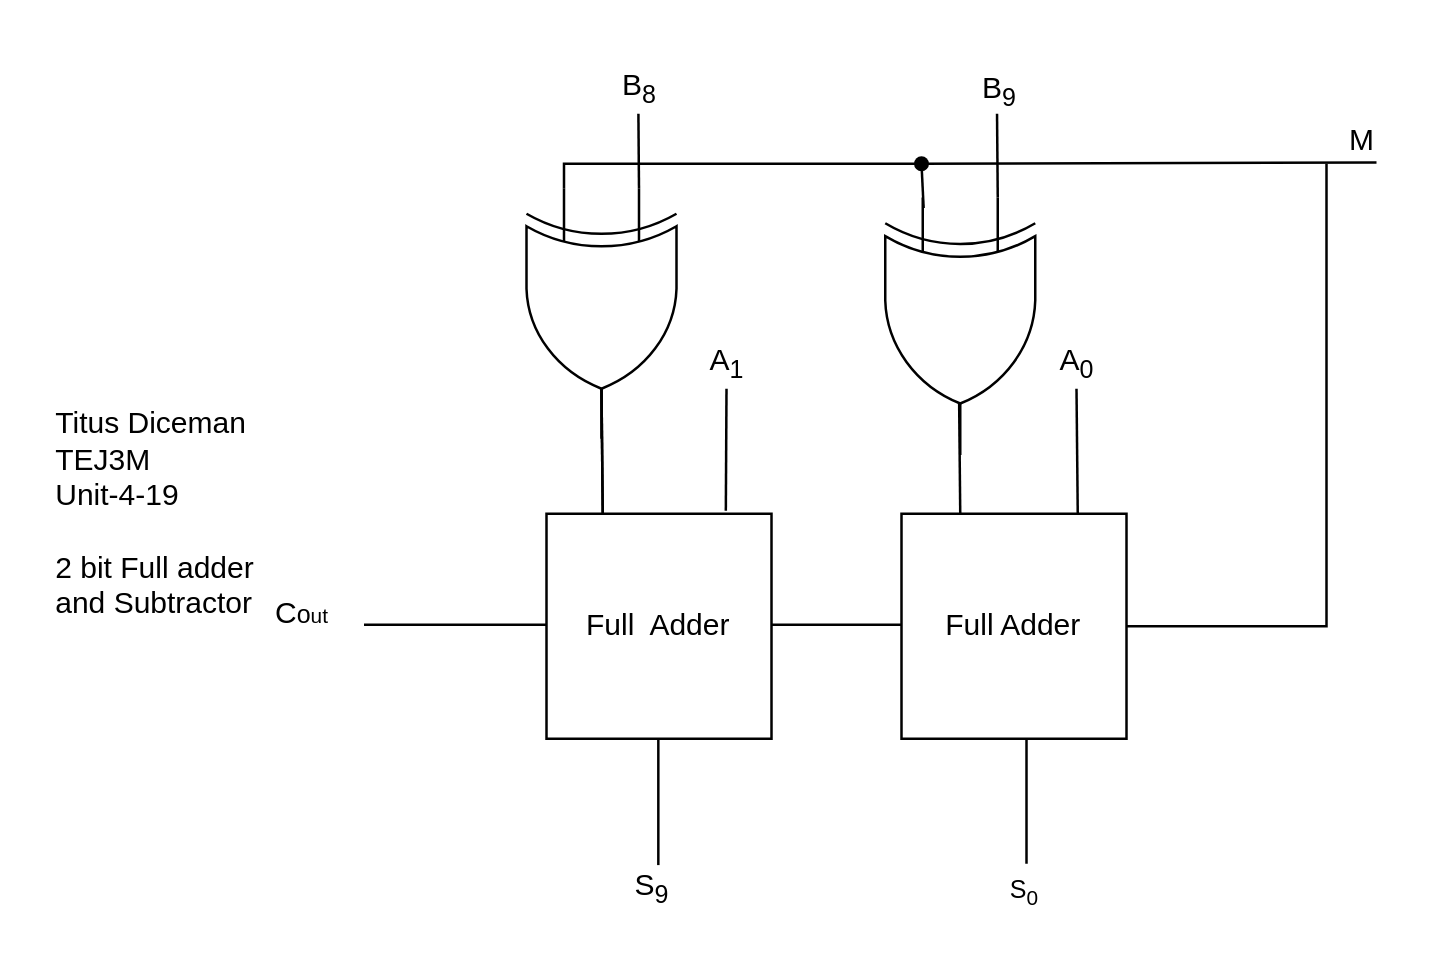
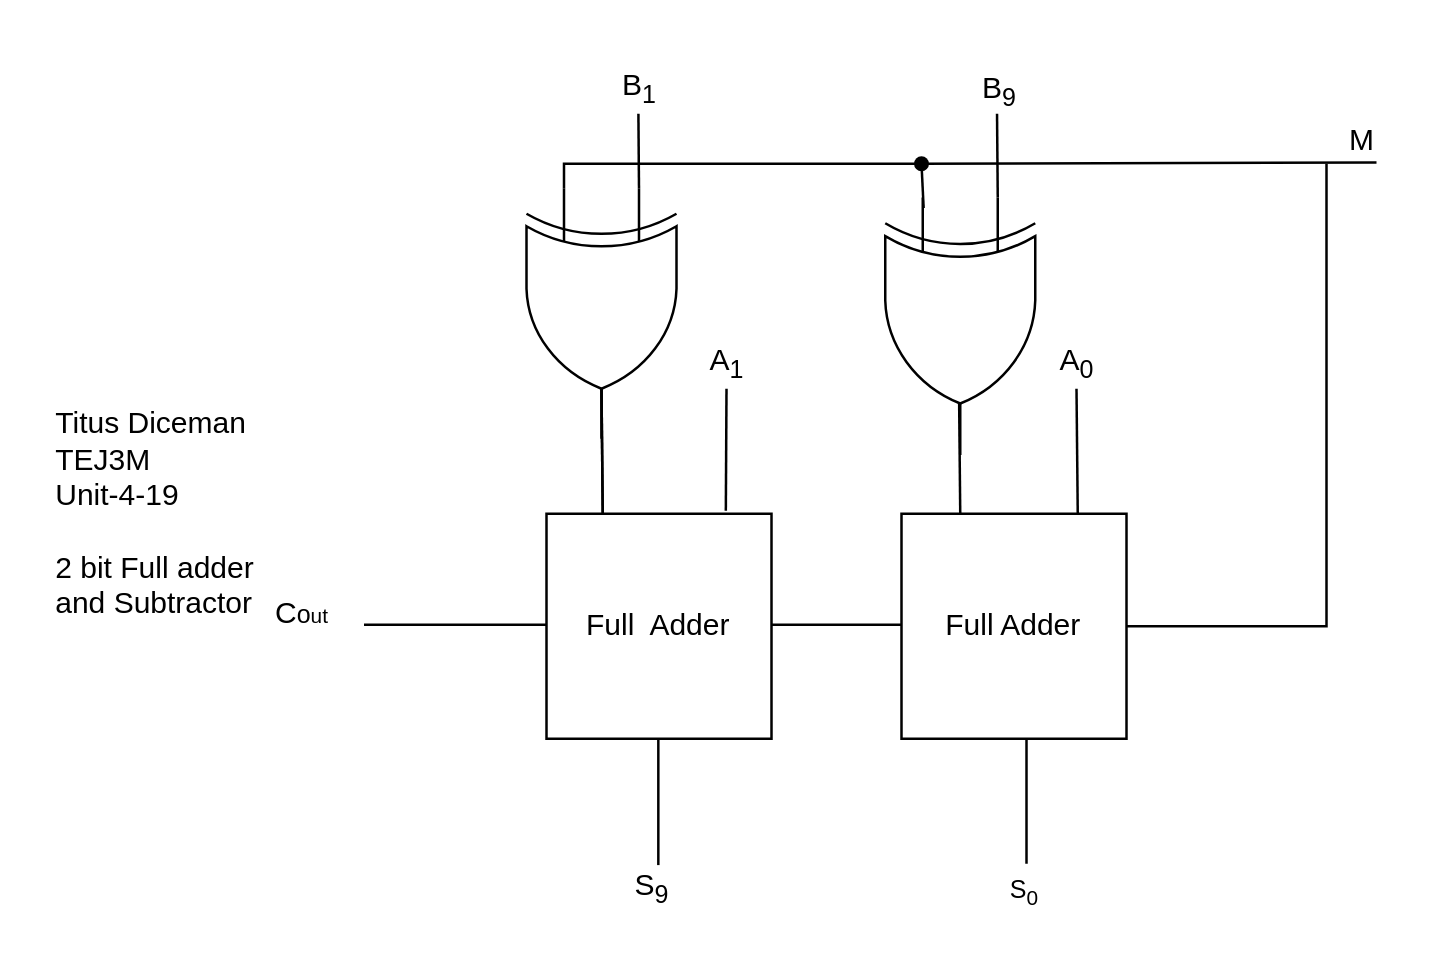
- <mxCell id="30" value="B&lt;sub&gt;8&lt;/sub&gt;" style="text;html=1;align=center;verticalAlign=middle;resizable=0;points=[];autosize=1;strokeColor=none;fillColor=none;" vertex="1" parent="1"><mxGeometry x="235" y="20" width="40" height="30" as="geometry" /></mxCell>
+ <mxCell id="30" value="B&lt;sub&gt;1&lt;/sub&gt;" style="text;html=1;align=center;verticalAlign=middle;resizable=0;points=[];autosize=1;strokeColor=none;fillColor=none;" vertex="1" parent="1"><mxGeometry x="235" y="20" width="40" height="30" as="geometry" /></mxCell>
